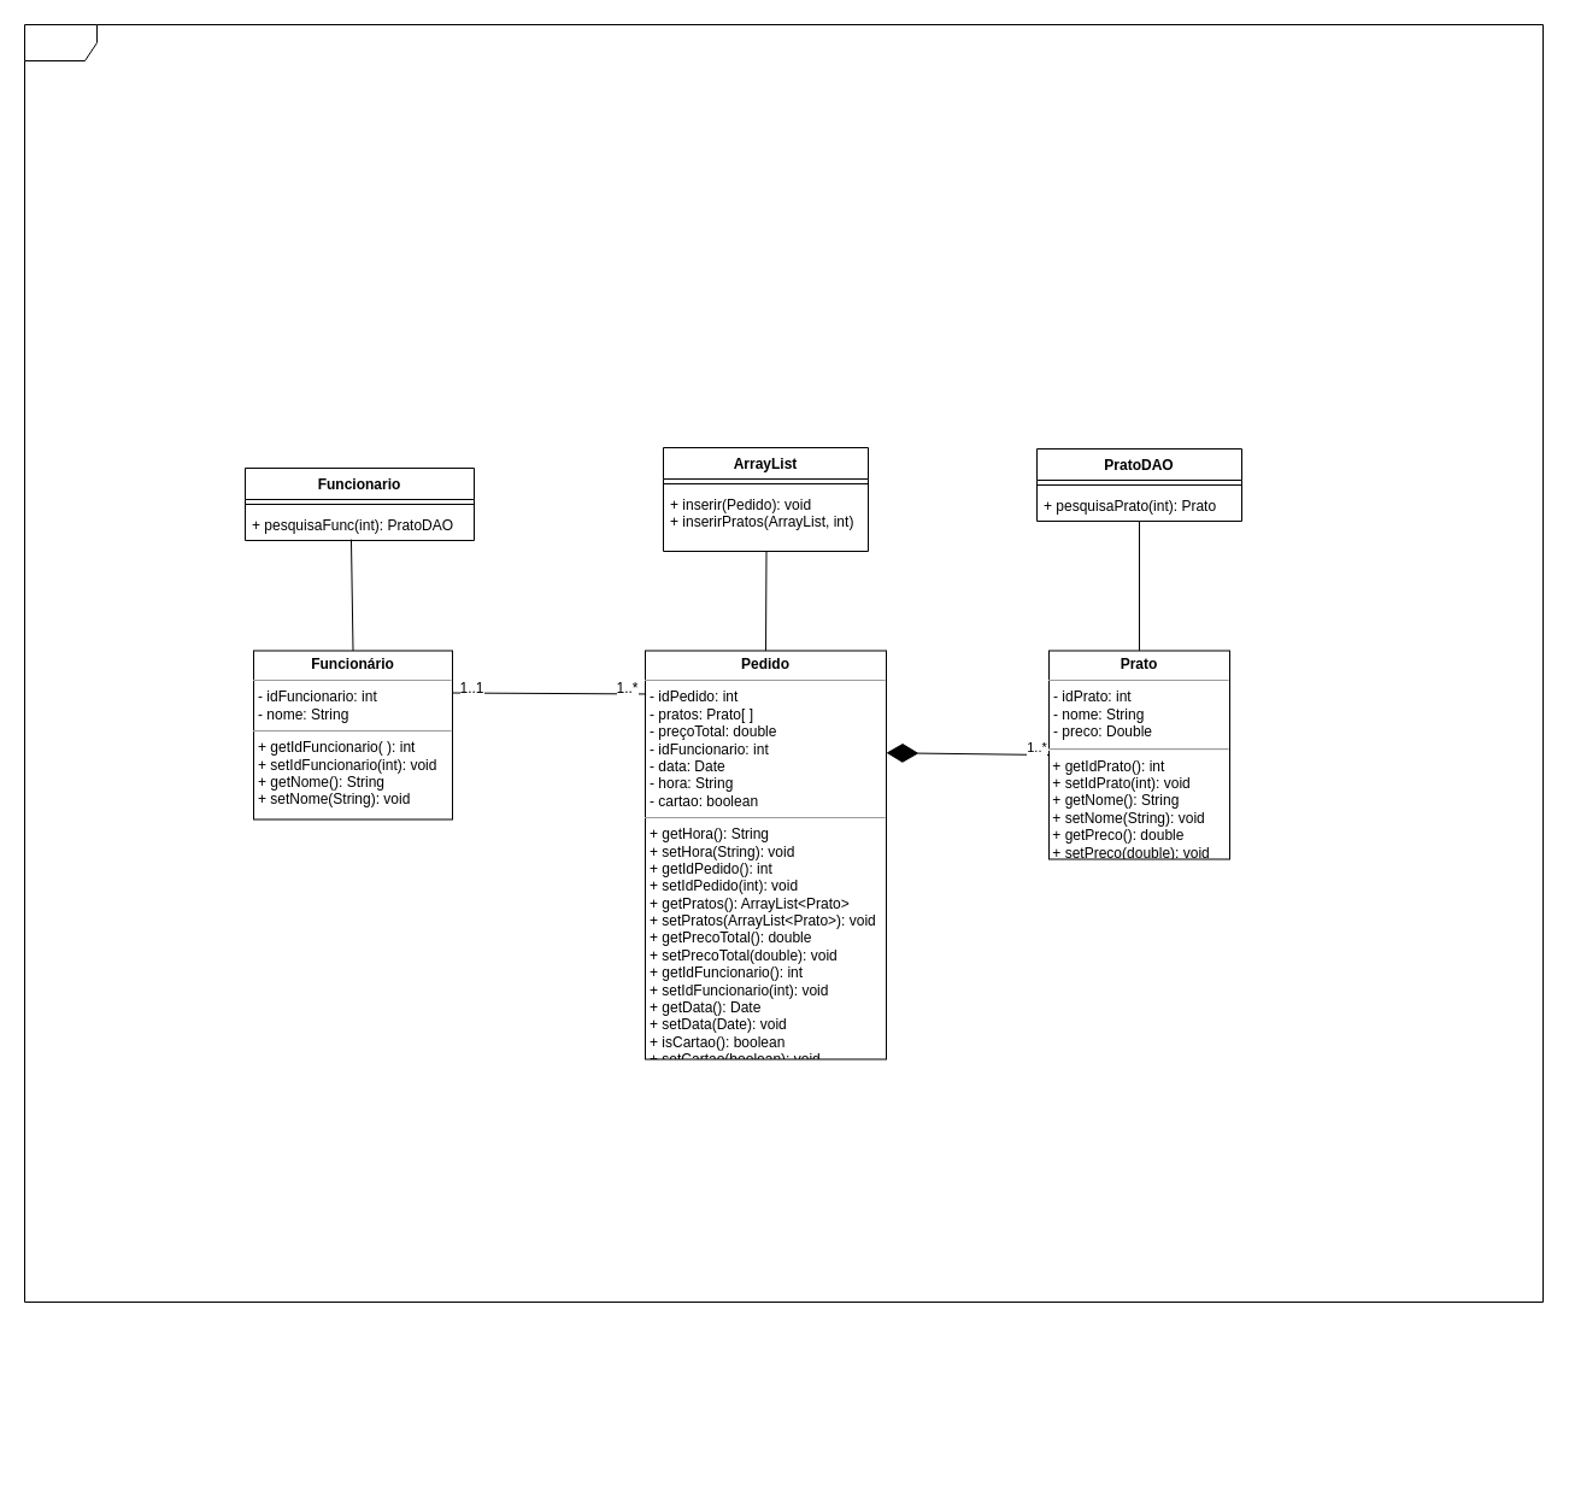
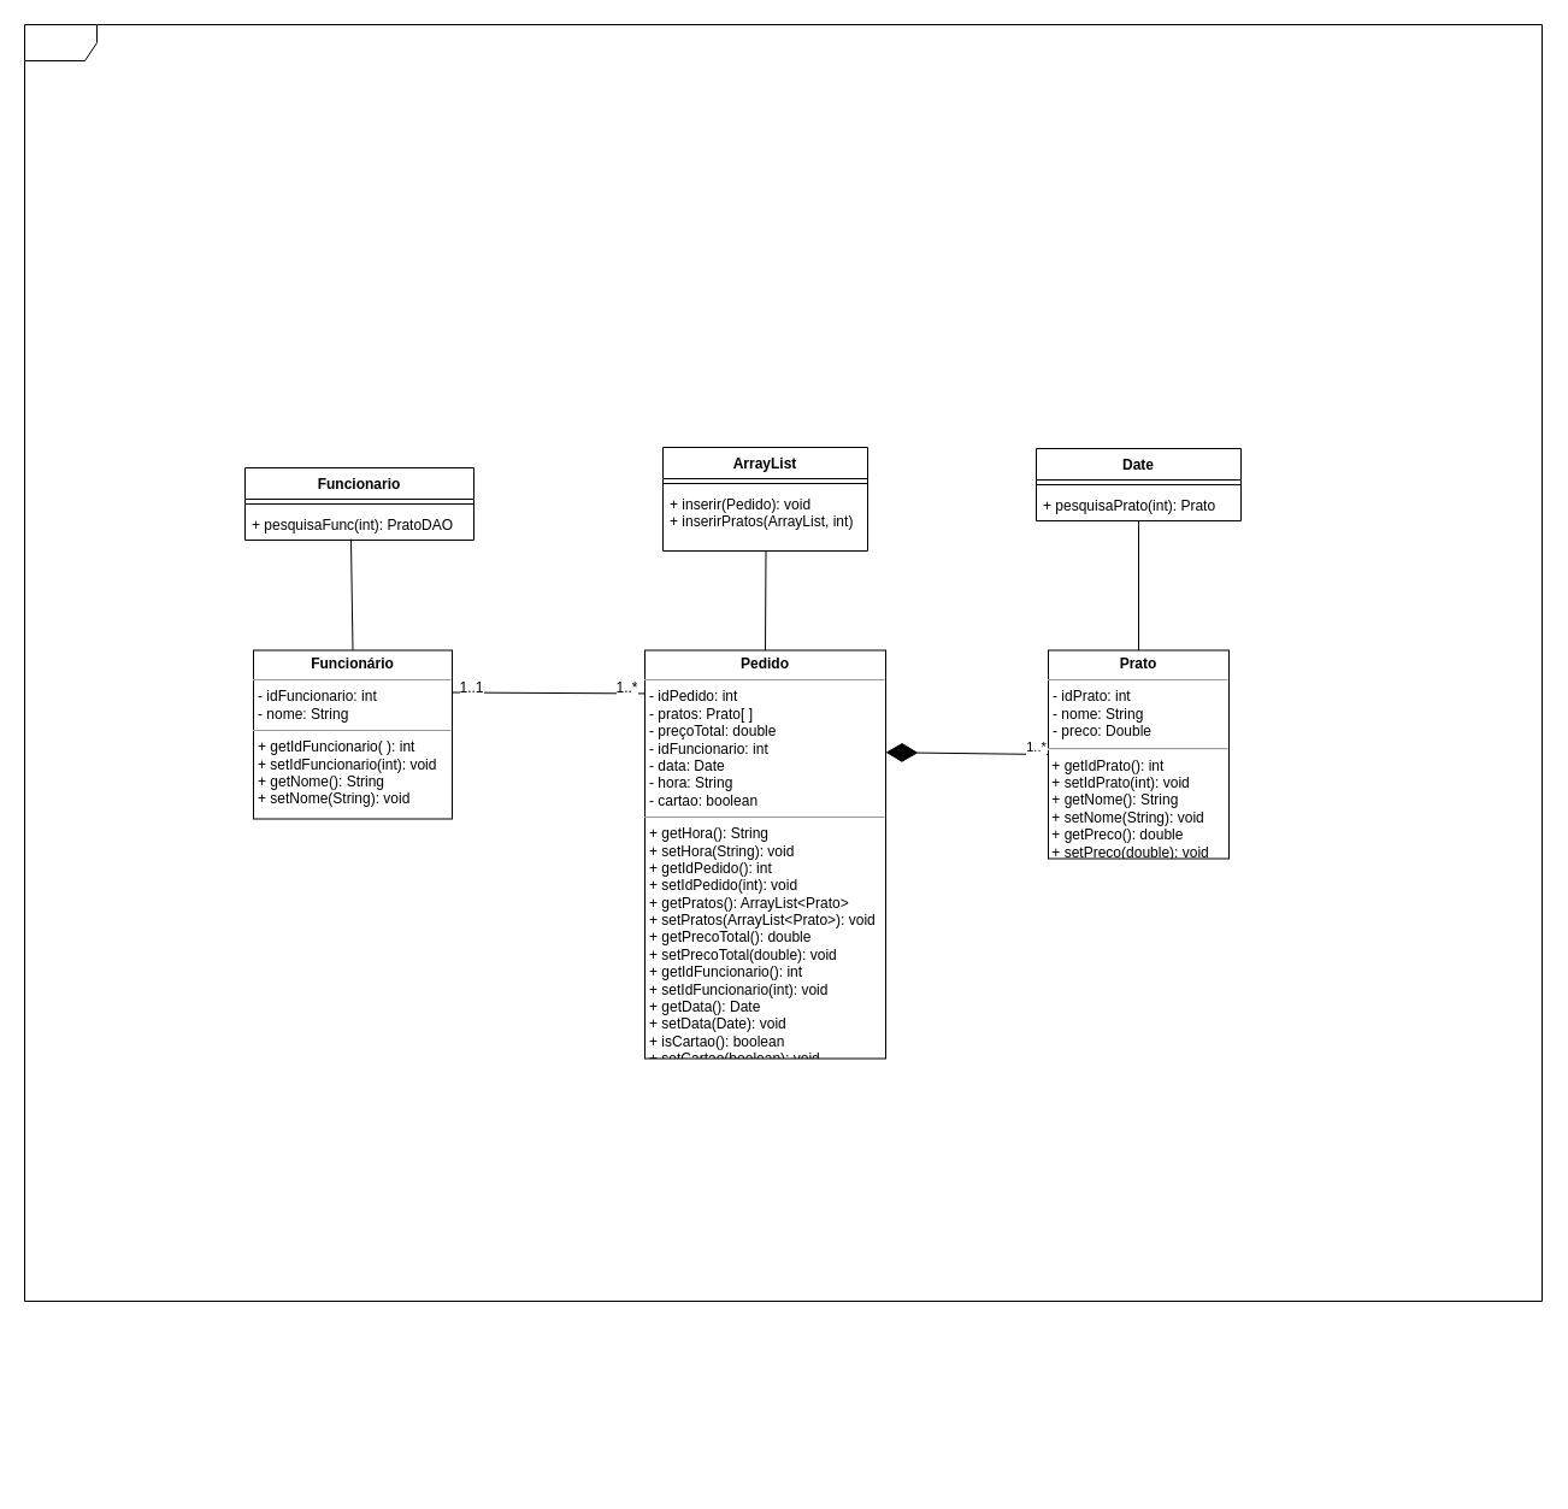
- <mxCell id="24" value="PratoDAO" style="swimlane;fontStyle=1;align=center;verticalAlign=top;childLayout=stackLayout;horizontal=1;startSize=26;horizontalStack=0;resizeParent=1;resizeParentMax=0;resizeLast=0;collapsible=1;marginBottom=0;" parent="1" vertex="1"><mxGeometry x="860" y="372" width="170" height="60" as="geometry" /></mxCell>
+ <mxCell id="24" value="Date" style="swimlane;fontStyle=1;align=center;verticalAlign=top;childLayout=stackLayout;horizontal=1;startSize=26;horizontalStack=0;resizeParent=1;resizeParentMax=0;resizeLast=0;collapsible=1;marginBottom=0;" parent="1" vertex="1"><mxGeometry x="860" y="372" width="170" height="60" as="geometry" /></mxCell>
